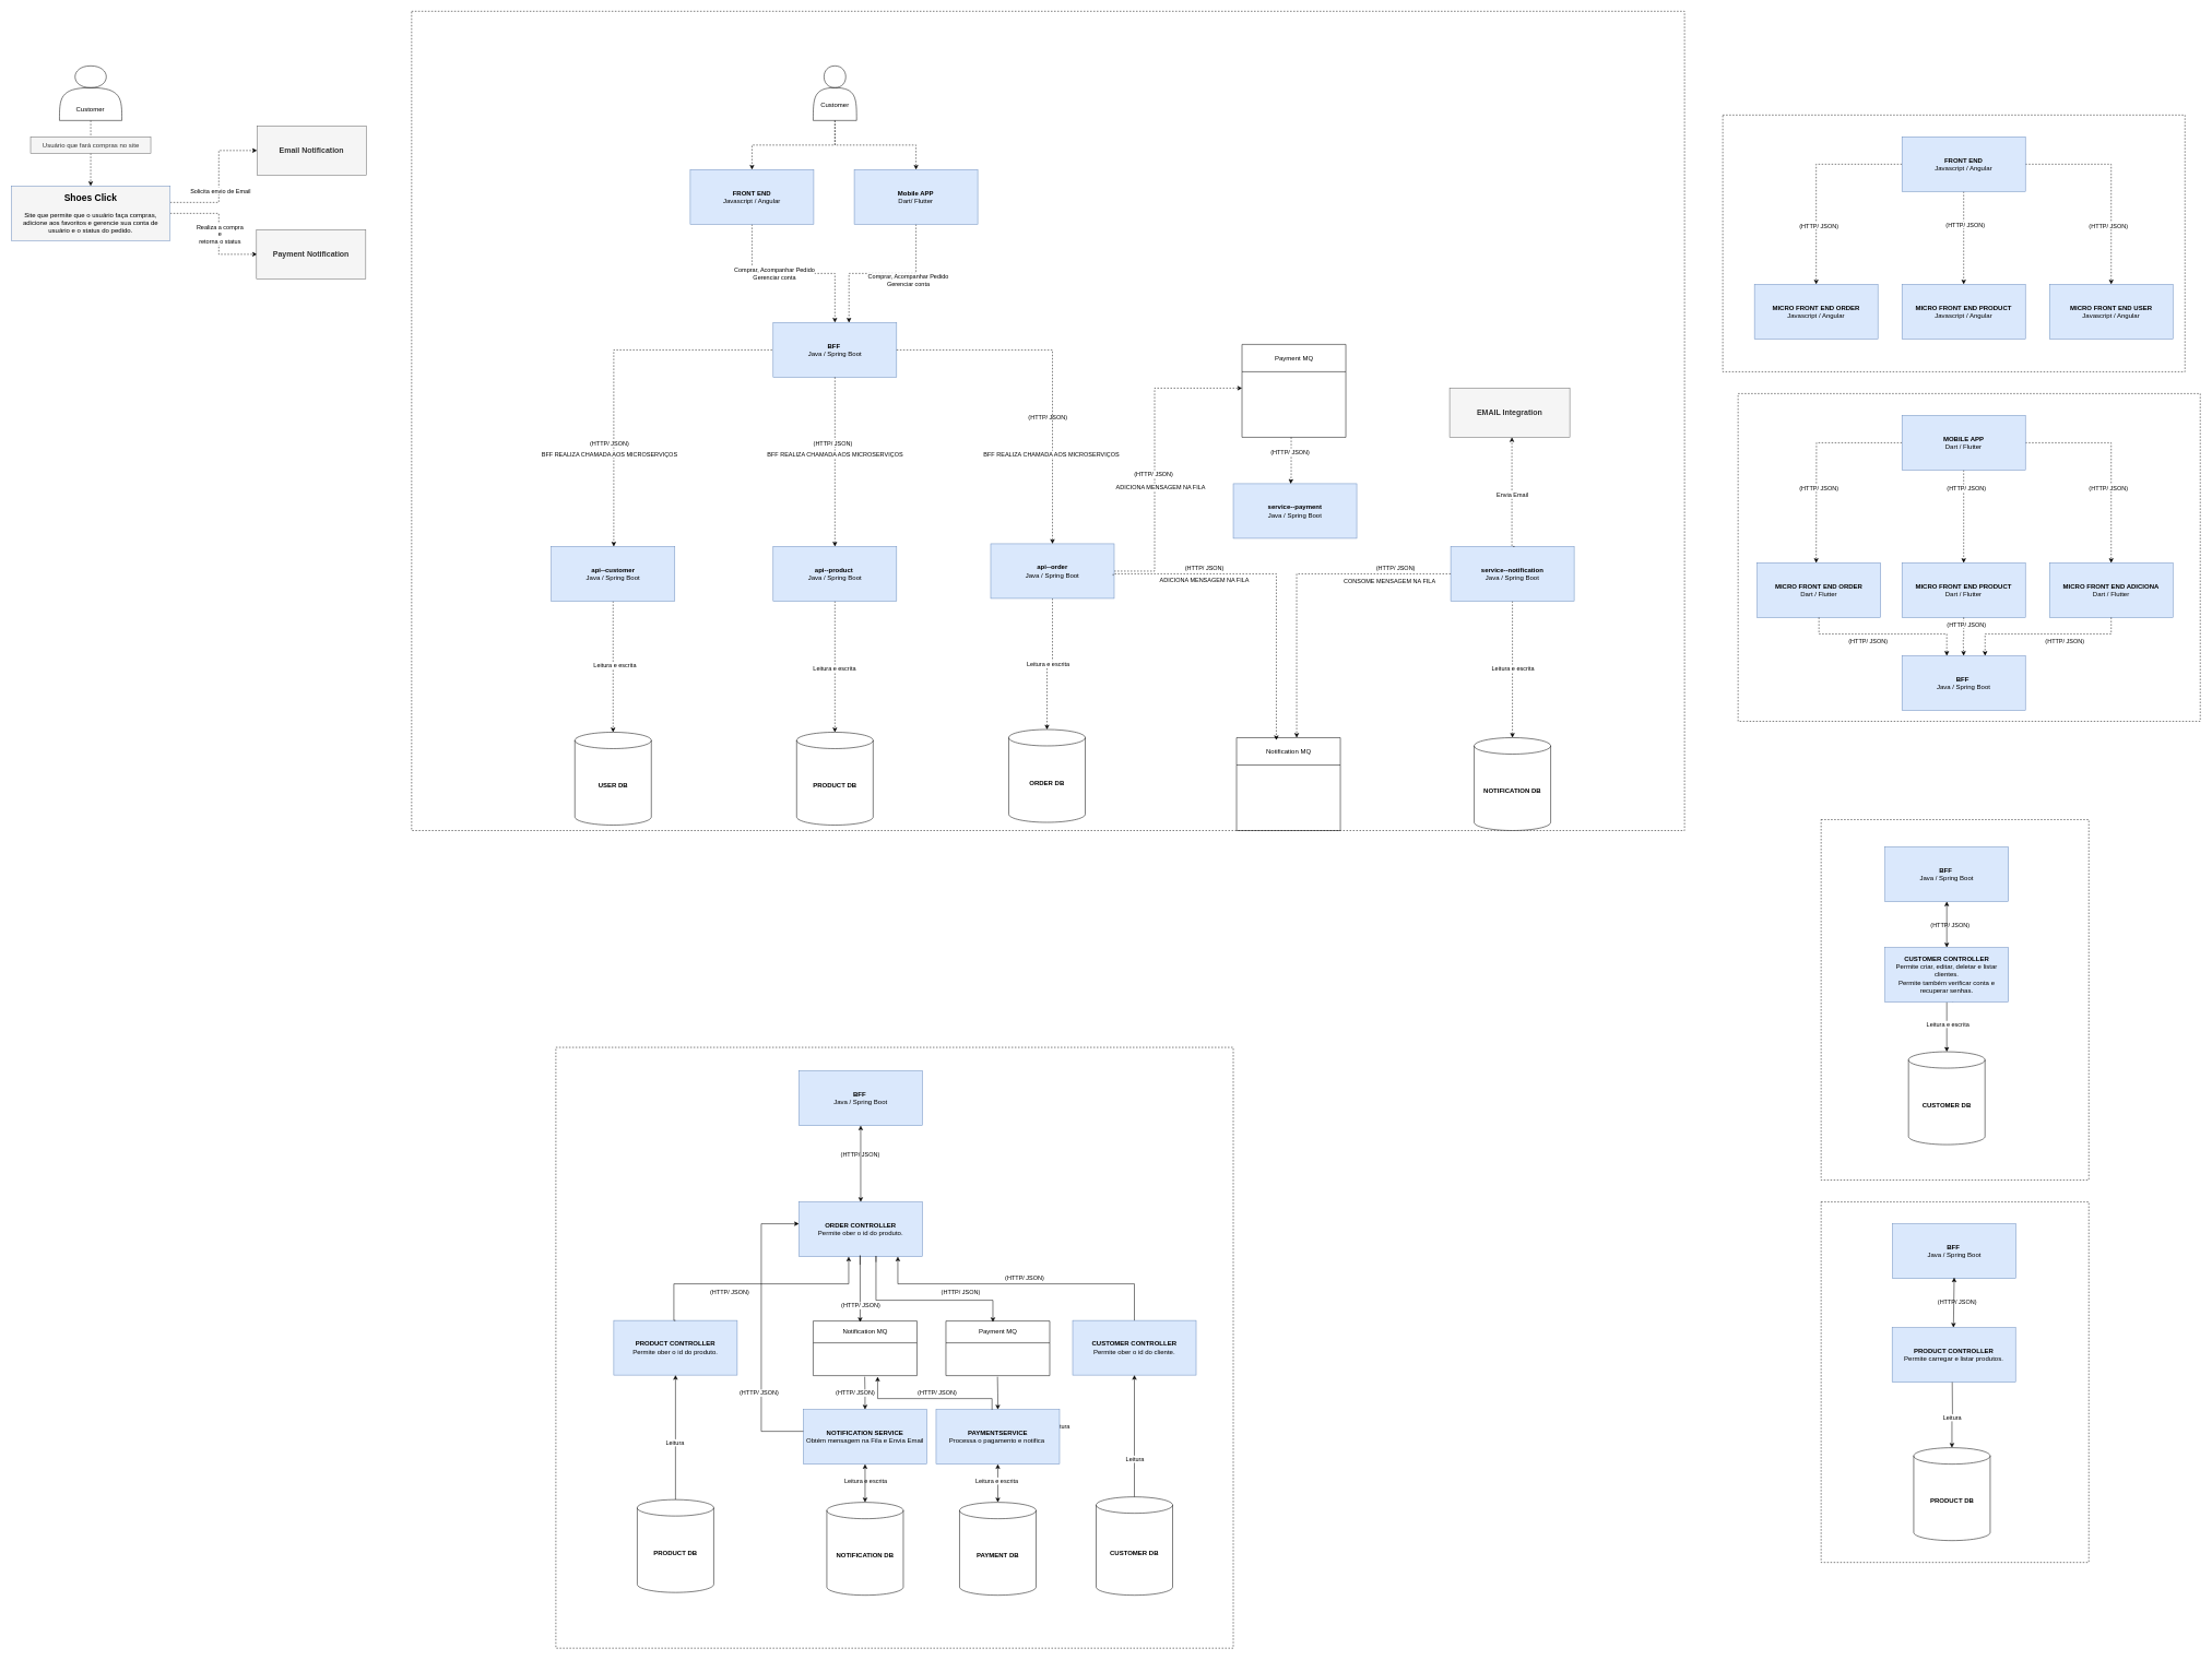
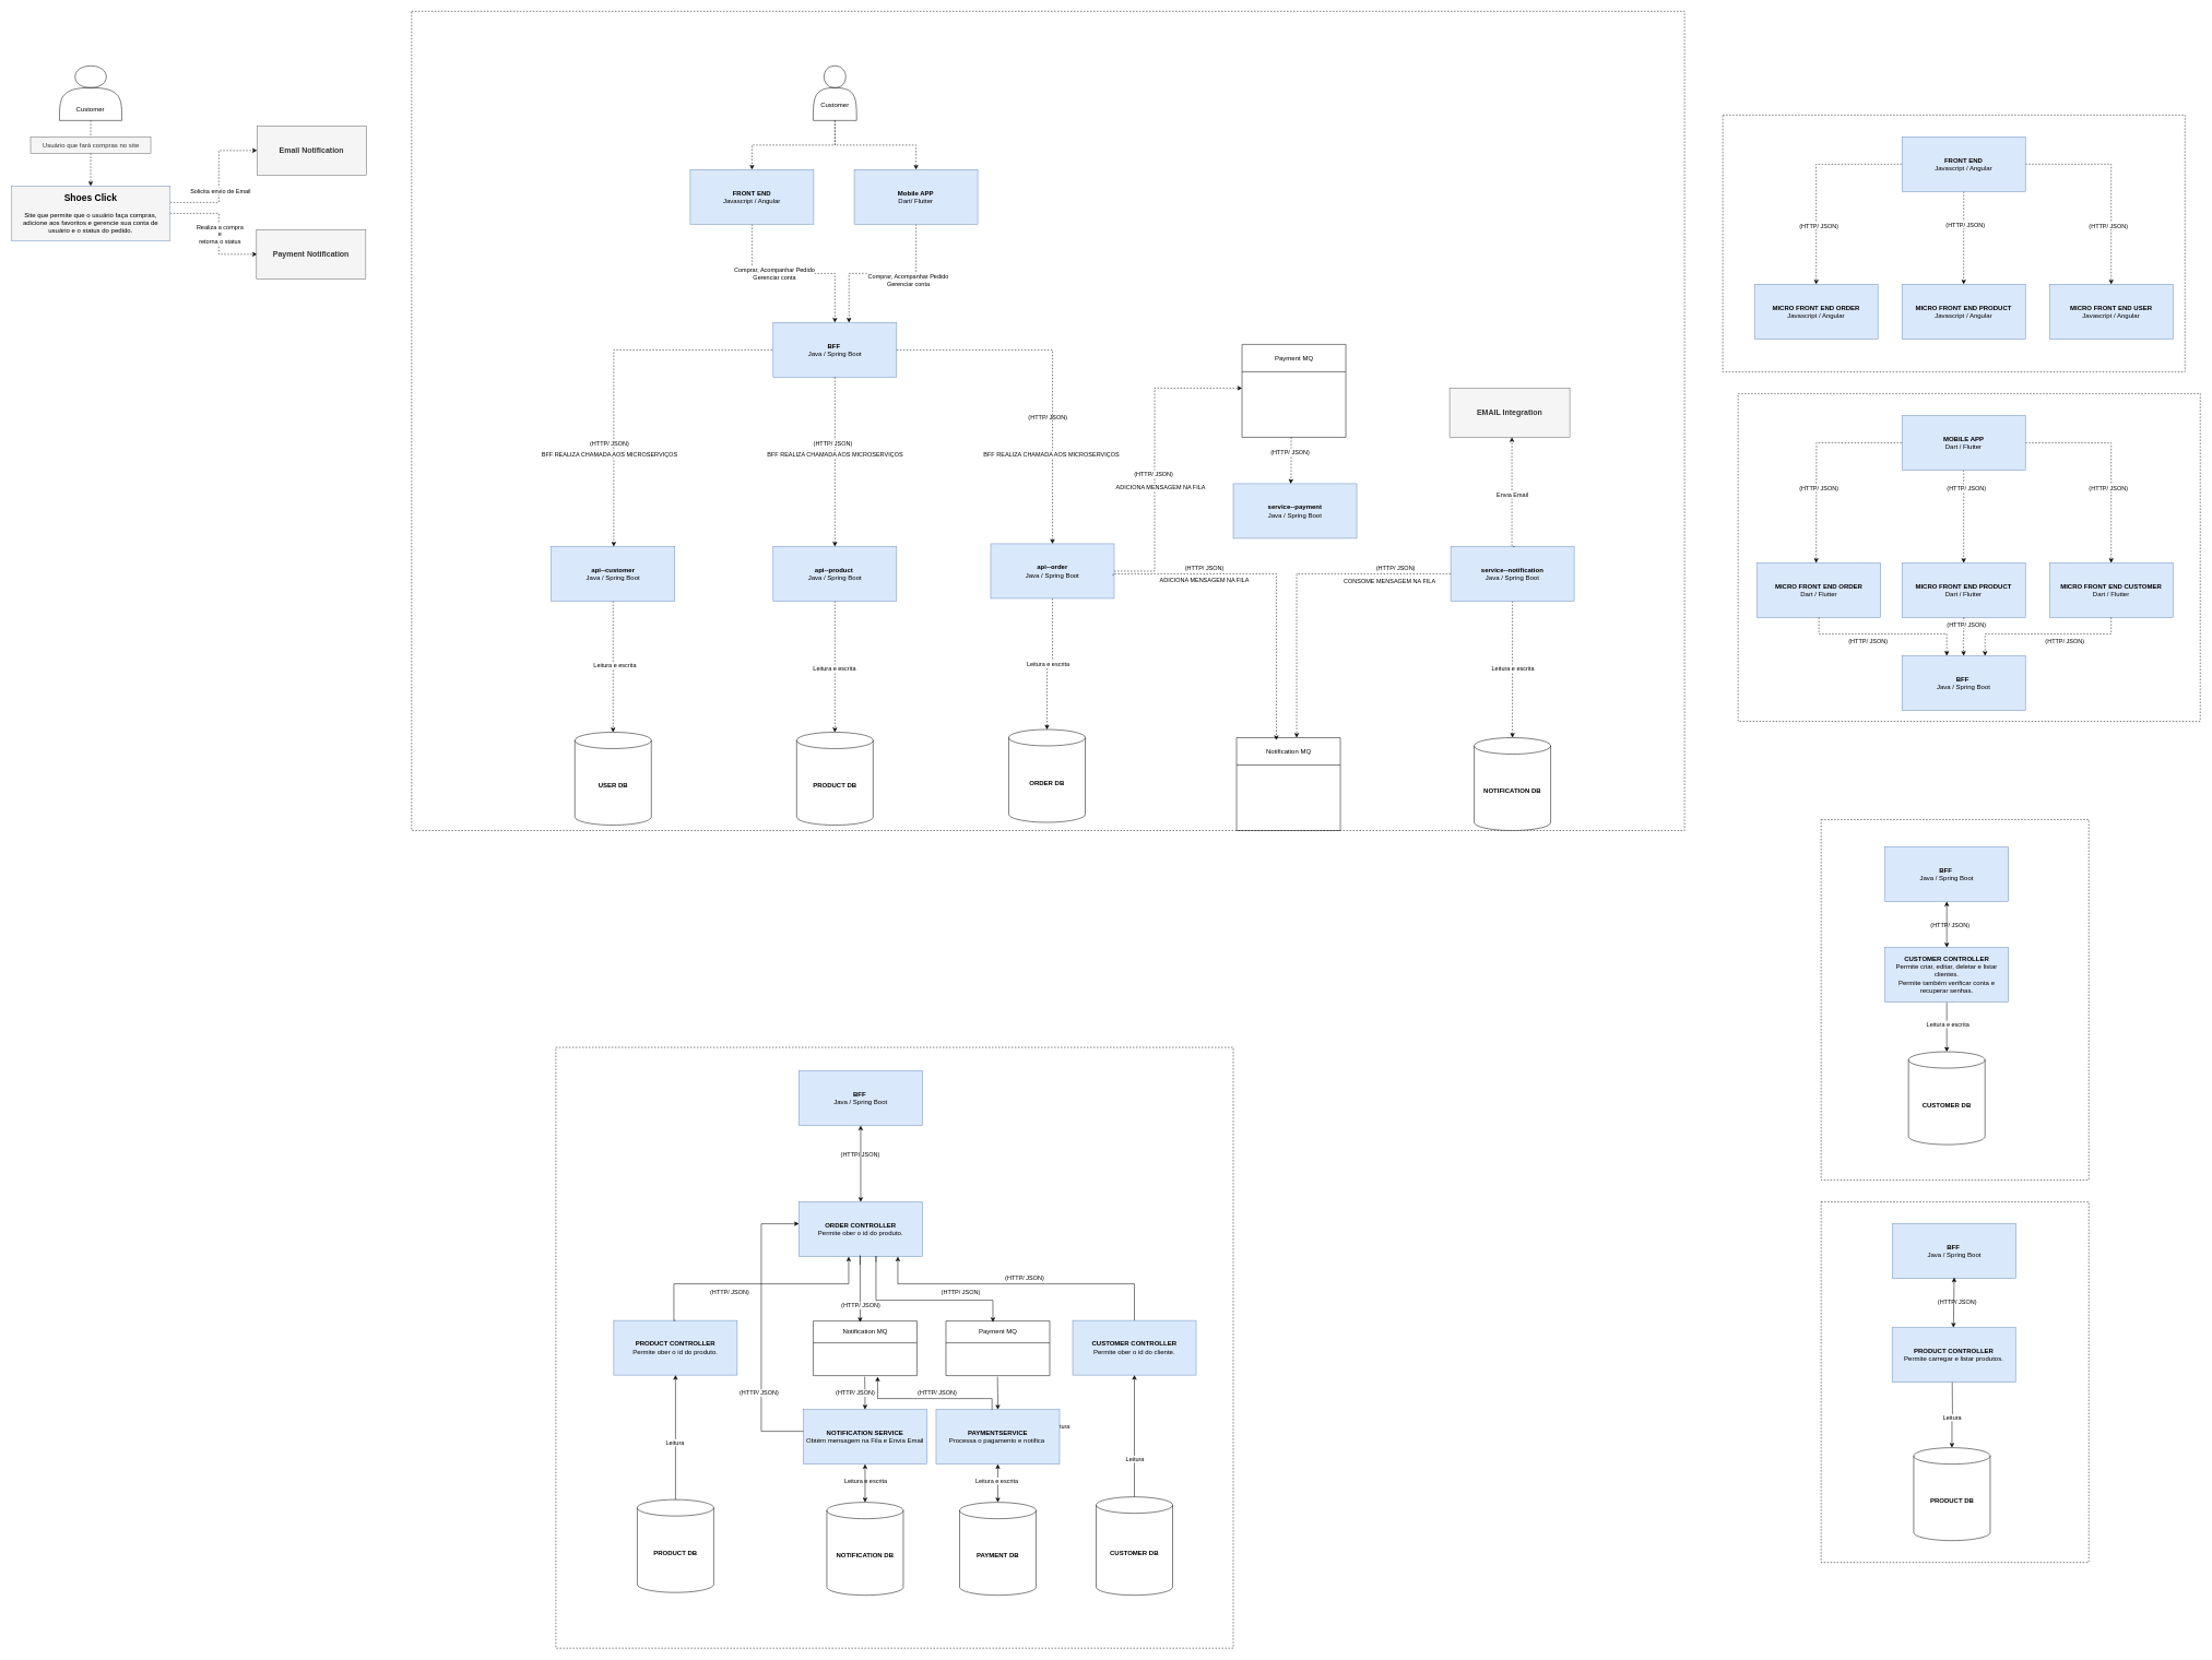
- <mxCell id="65" value="&lt;font style=&quot;font-size: 12px;&quot;&gt;&lt;b style=&quot;border-color: var(--border-color);&quot;&gt;MICRO FRONT END ADICIONA&lt;/b&gt;&lt;br style=&quot;border-color: var(--border-color);&quot;&gt;Dart / Flutter&lt;br&gt;&lt;/font&gt;" style="rounded=0;whiteSpace=wrap;html=1;fillColor=#dae8fc;strokeColor=#6c8ebf;" vertex="1" parent="1"><mxGeometry x="3751" y="1030" width="226" height="100" as="geometry" /></mxCell>
+ <mxCell id="65" value="&lt;font style=&quot;font-size: 12px;&quot;&gt;&lt;b style=&quot;border-color: var(--border-color);&quot;&gt;MICRO FRONT END CUSTOMER&lt;/b&gt;&lt;br style=&quot;border-color: var(--border-color);&quot;&gt;Dart / Flutter&lt;br&gt;&lt;/font&gt;" style="rounded=0;whiteSpace=wrap;html=1;fillColor=#dae8fc;strokeColor=#6c8ebf;" vertex="1" parent="1"><mxGeometry x="3751" y="1030" width="226" height="100" as="geometry" /></mxCell>
